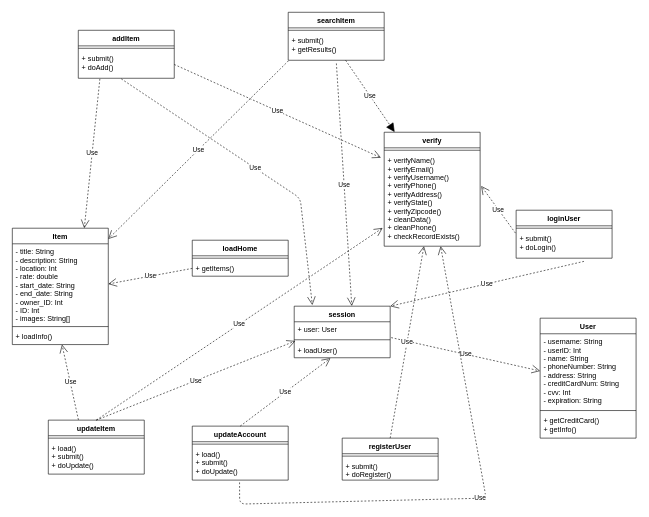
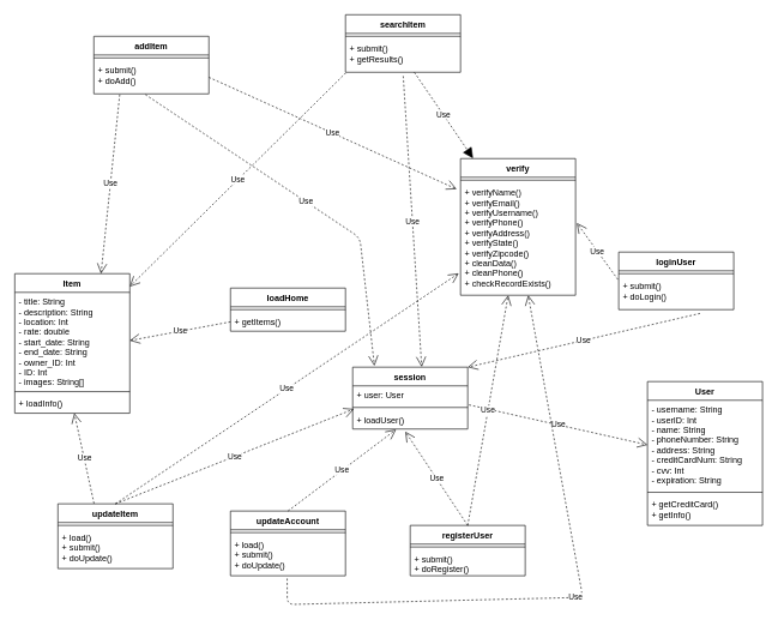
+ <mxCell id="41" value="Use" style="endArrow=open;endSize=12;dashed=1;html=1;exitX=0.5;exitY=0;exitDx=0;exitDy=0;entryX=0.457;entryY=1.137;entryDx=0;entryDy=0;entryPerimeter=0;" edge="1" parent="1" source="13" target="31"><mxGeometry width="160" relative="1" as="geometry"><mxPoint x="660" y="400" as="sourcePoint" /><mxPoint x="820" y="400" as="targetPoint" /></mxGeometry></mxCell>
